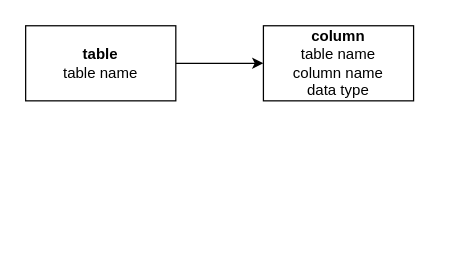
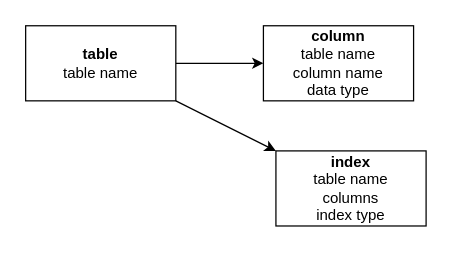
+ <mxCell id="3" value="" style="edgeStyle=none;html=1;" edge="1" parent="1" source="4" target="6"><mxGeometry relative="1" as="geometry" /></mxCell>
+ <mxCell id="6" value="&lt;b&gt;index&lt;/b&gt;&lt;br&gt;table name&lt;br&gt;columns&lt;br&gt;index type" style="whiteSpace=wrap;html=1;rounded=0;" vertex="1" parent="1"><mxGeometry x="220" y="120" width="120" height="60" as="geometry" /></mxCell>
